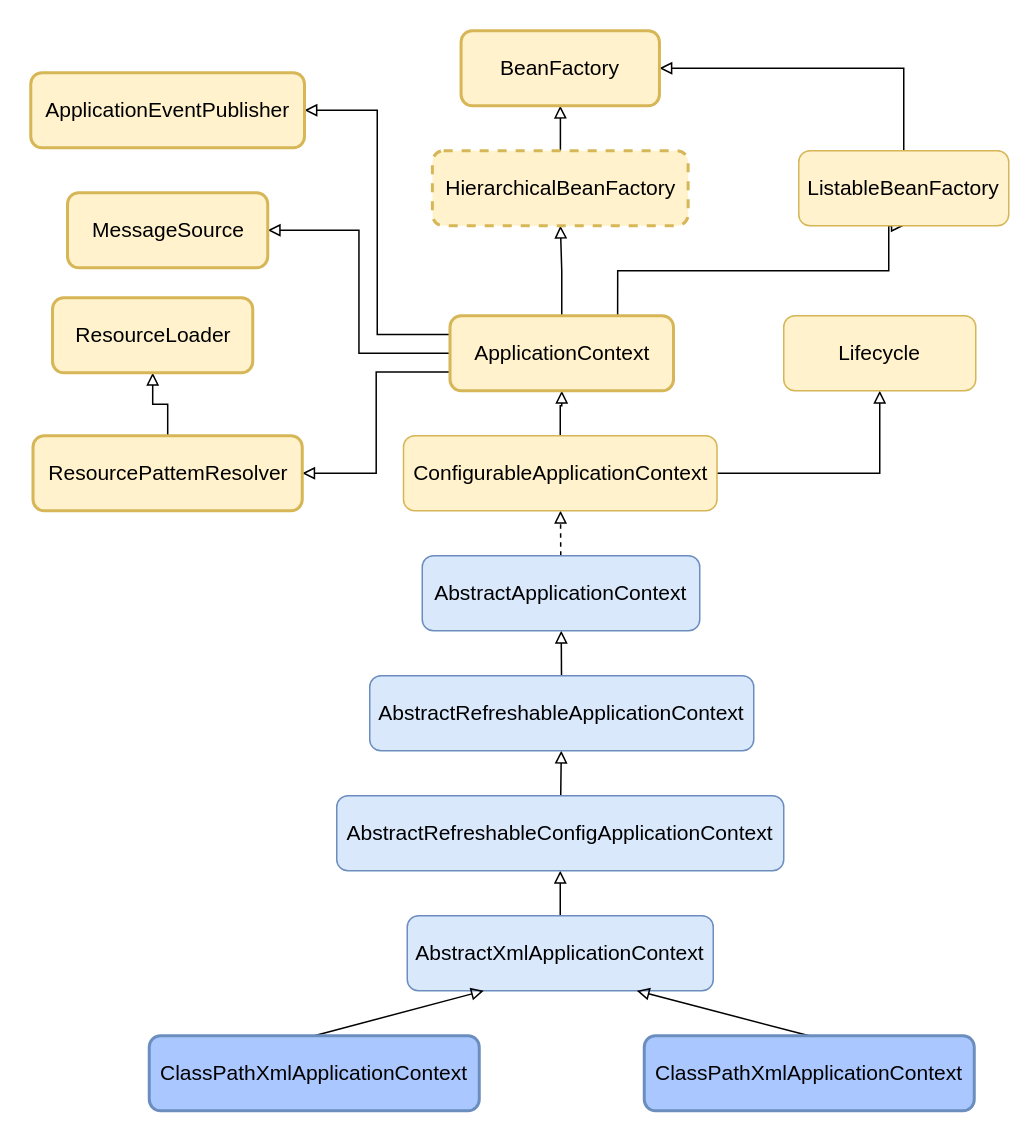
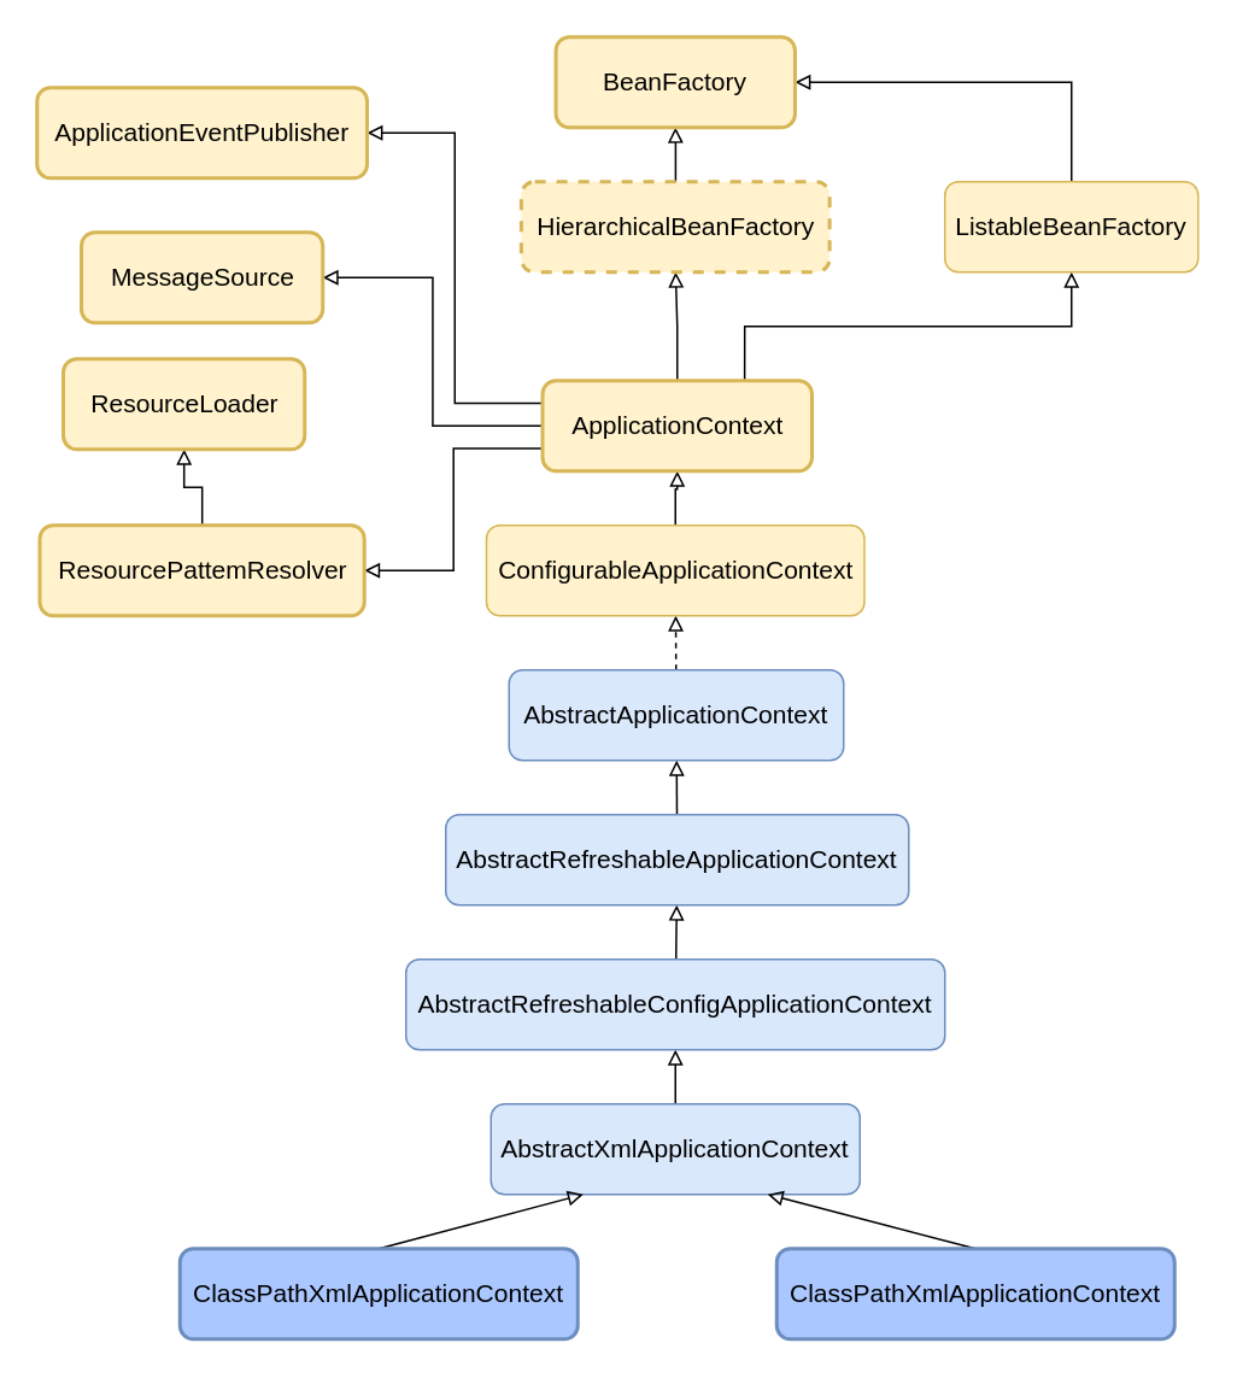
- <mxCell id="27" value="ListableBeanFactory" style="rounded=1;whiteSpace=wrap;html=1;fontSize=14;fontStyle=0;fillColor=#fff2cc;strokeColor=#d6b656;" vertex="1" parent="1"><mxGeometry x="532" y="100" width="140" height="50" as="geometry" /></mxCell>
+ <mxCell id="27" value="ListableBeanFactory" style="rounded=1;whiteSpace=wrap;html=1;fontSize=14;fontStyle=0;fillColor=#fff2cc;strokeColor=#d6b656;" vertex="1" parent="1"><mxGeometry x="522" y="100" width="140" height="50" as="geometry" /></mxCell>
- <mxCell id="17" value="Lifecycle" style="rounded=1;whiteSpace=wrap;html=1;fontSize=14;fontStyle=0;fillColor=#fff2cc;strokeColor=#d6b656;" vertex="1" parent="1"><mxGeometry x="522" y="210" width="128" height="50" as="geometry" /></mxCell>
- <mxCell id="14" value="" style="edgeStyle=orthogonalEdgeStyle;rounded=0;orthogonalLoop=1;jettySize=auto;html=1;fontSize=14;endArrow=block;endFill=0;entryX=0.5;entryY=1;entryDx=0;entryDy=0;exitX=1;exitY=0.5;exitDx=0;exitDy=0;" edge="1" parent="1" source="16" target="17"><mxGeometry relative="1" as="geometry" /></mxCell>
